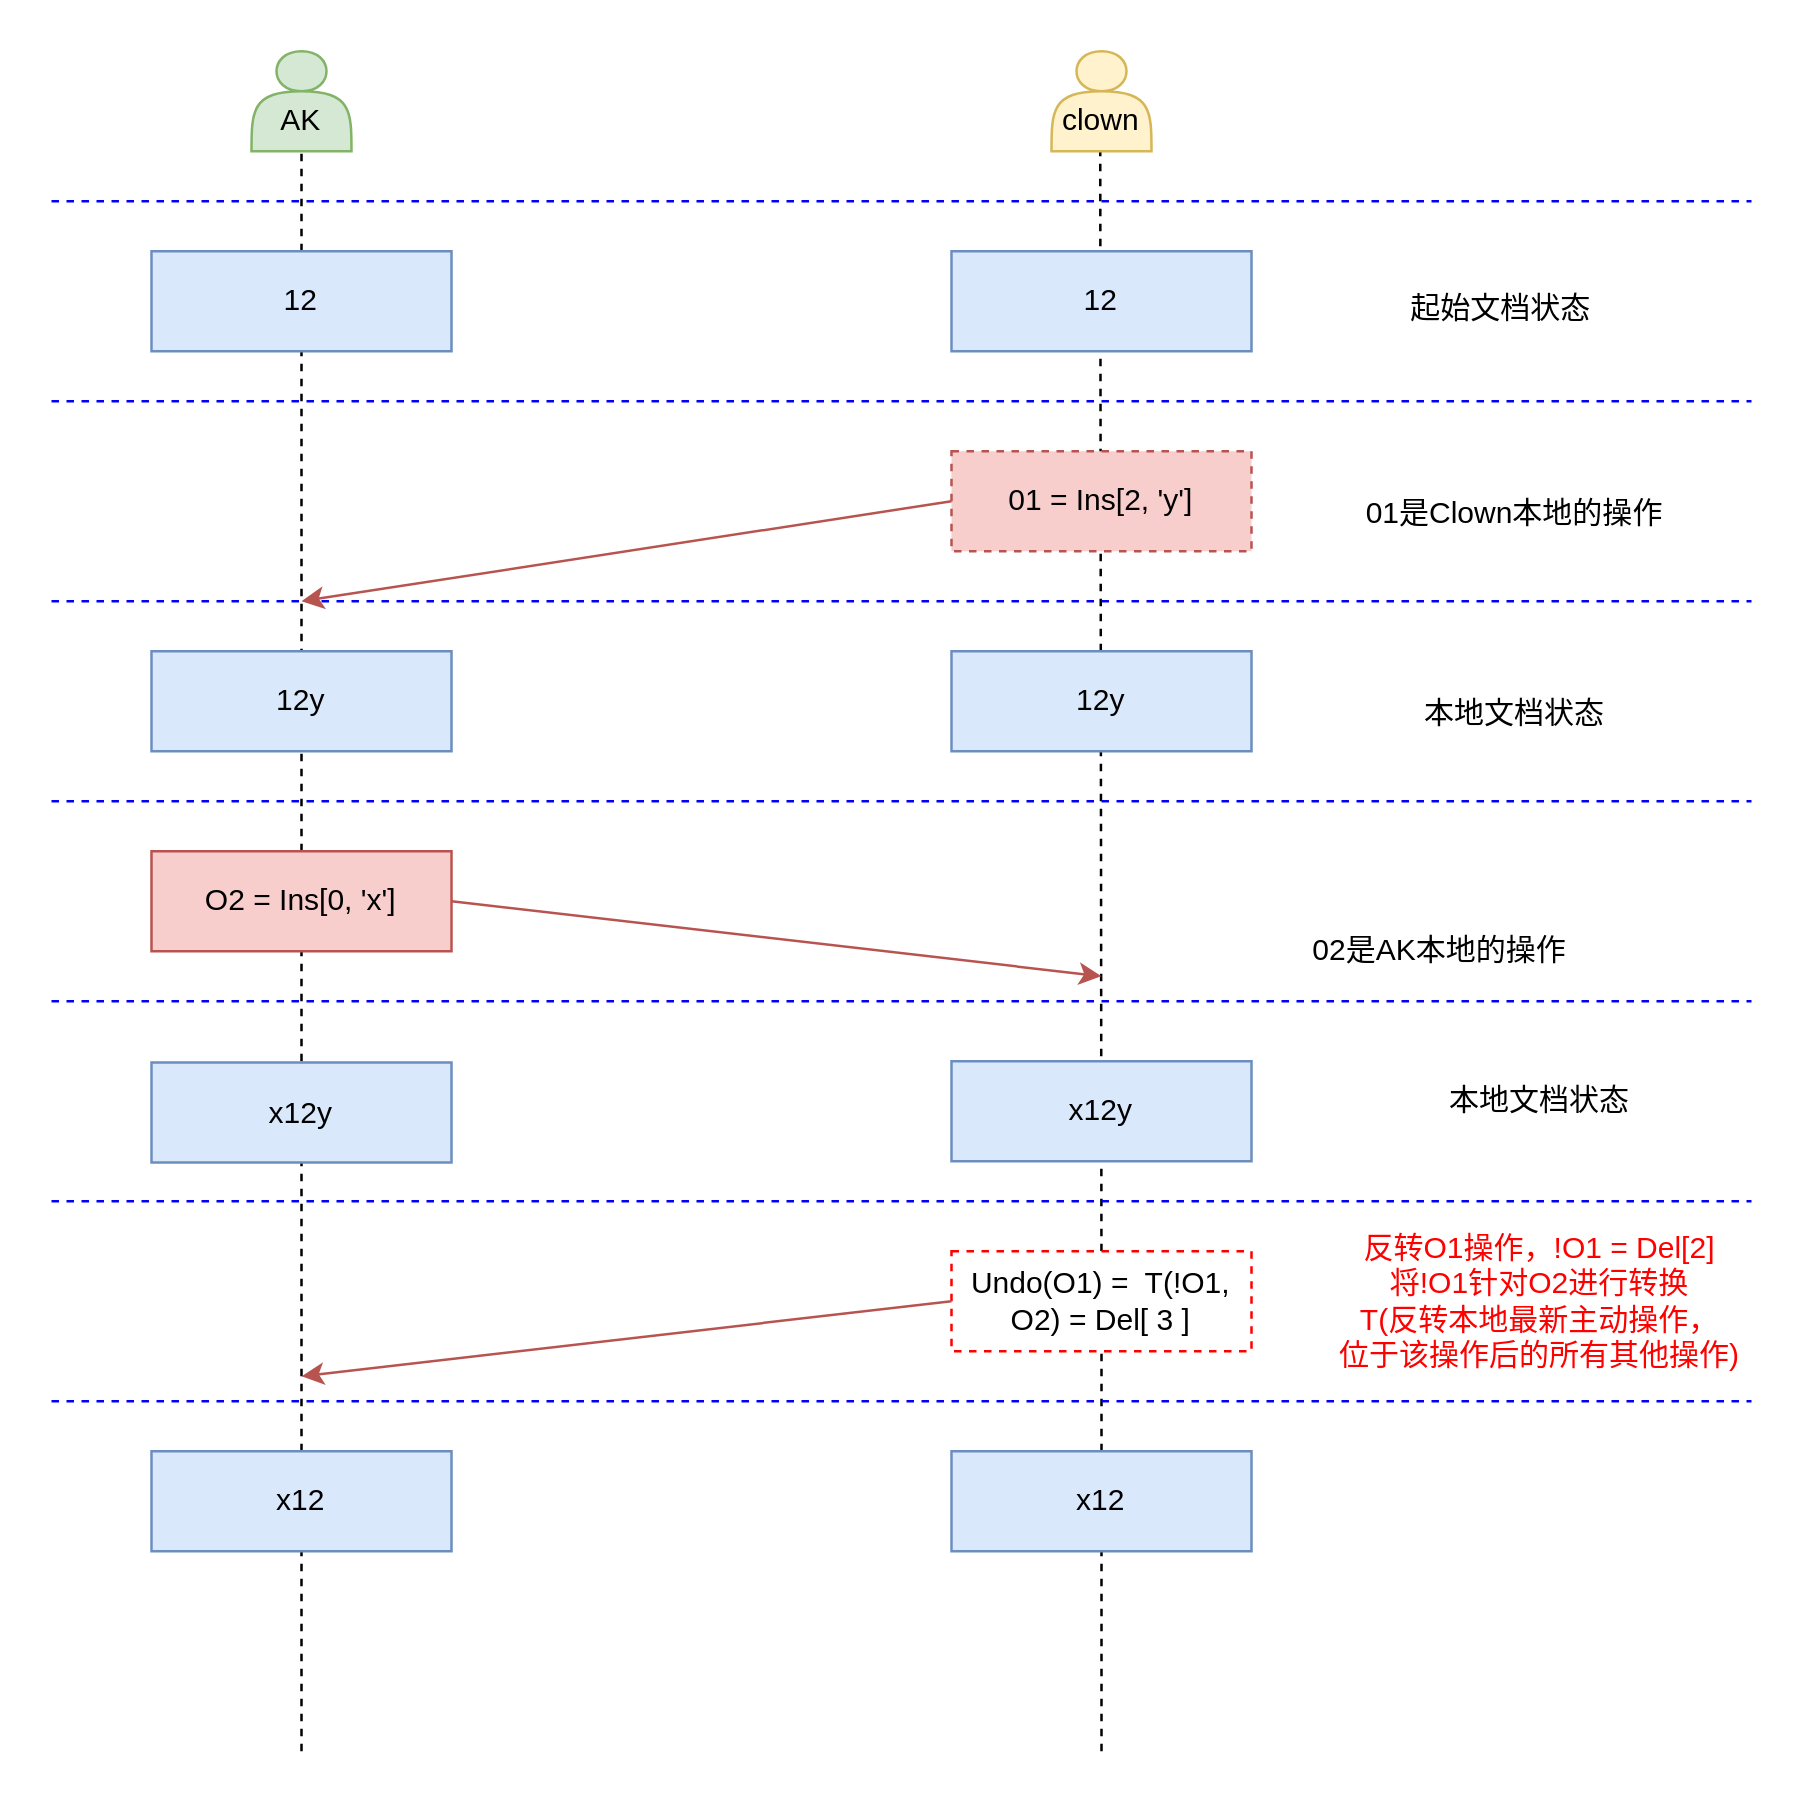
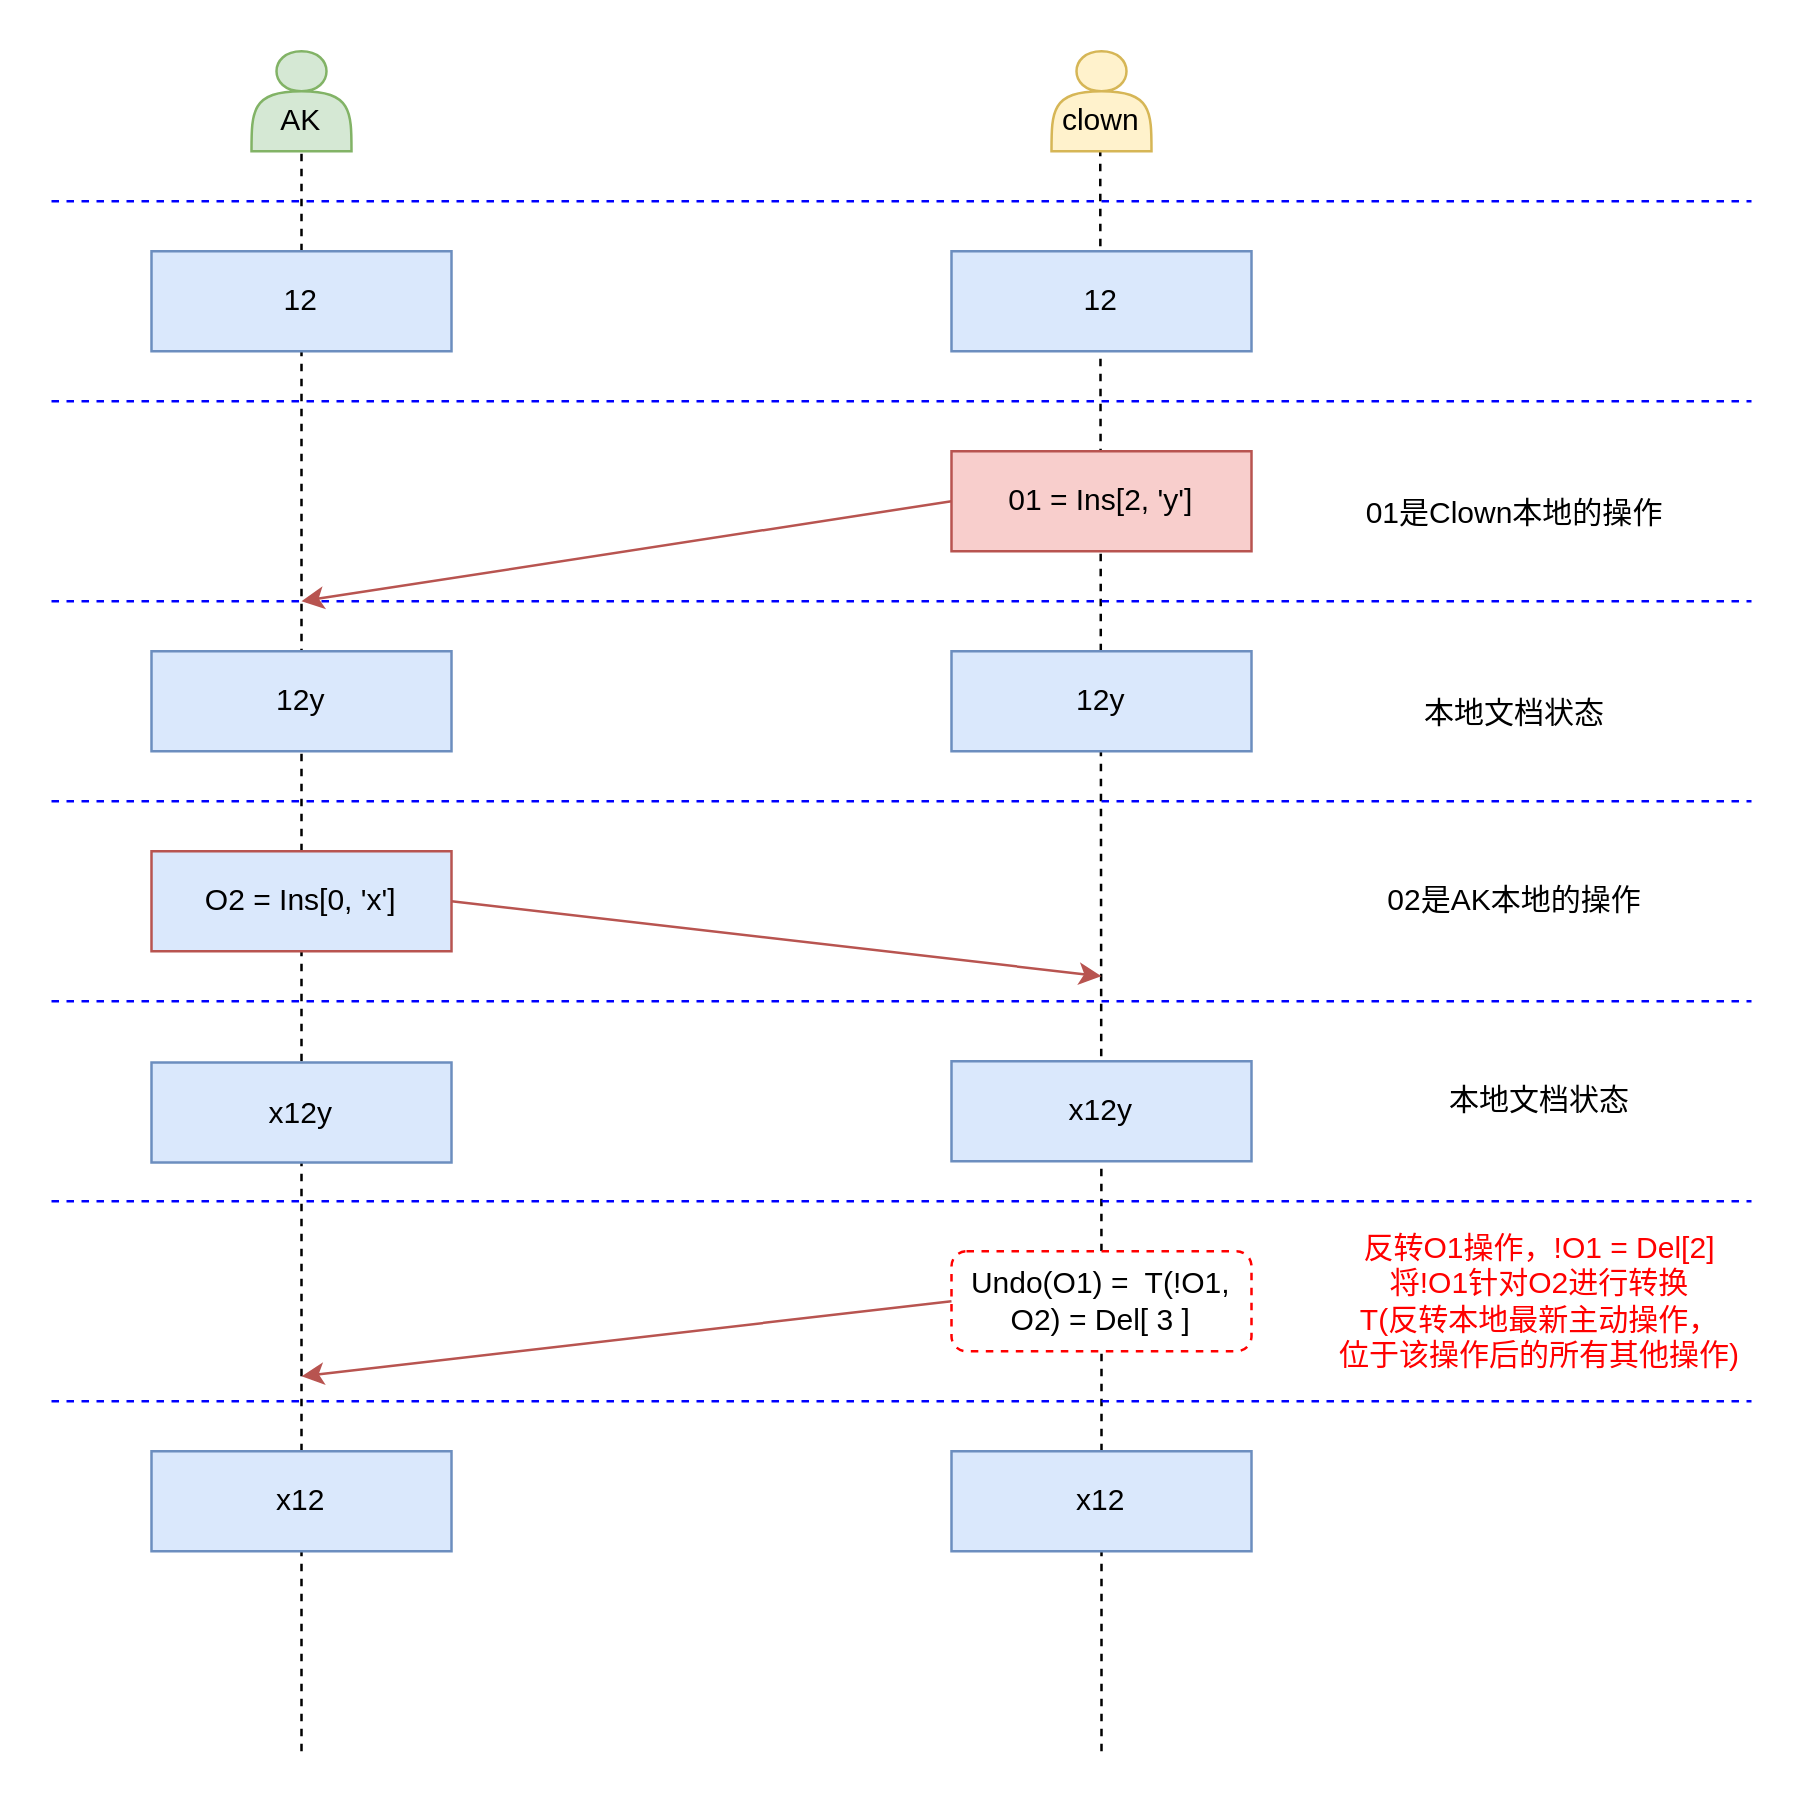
- <mxCell id="13" value="起始文档状态" style="text;html=1;align=center;verticalAlign=middle;whiteSpace=wrap;rounded=0;" parent="1" vertex="1"><mxGeometry x="540" y="105" width="120" height="35" as="geometry" /></mxCell>
- <mxCell id="8" value="01 = Ins[2, 'y']" style="rounded=0;whiteSpace=wrap;html=1;fillColor=#f8cecc;strokeColor=#b85450;dashed=1;" parent="1" vertex="1"><mxGeometry x="380" y="180" width="120" height="40" as="geometry" /></mxCell>
+ <mxCell id="8" value="01 = Ins[2, 'y']" style="rounded=0;whiteSpace=wrap;html=1;fillColor=#f8cecc;strokeColor=#b85450;" parent="1" vertex="1"><mxGeometry x="380" y="180" width="120" height="40" as="geometry" /></mxCell>
- <mxCell id="19" value="O2 = Ins[0, 'x']" style="rounded=0;whiteSpace=wrap;html=1;fillColor=#f8cecc;strokeColor=#b85450;" vertex="1" parent="1"><mxGeometry x="60" y="340" width="120" height="40" as="geometry" /></mxCell>
+ <mxCell id="19" value="O2 = Ins[0, 'x']" style="rounded=0;whiteSpace=wrap;html=1;fillColor=#dae8fc;strokeColor=#b85450;" vertex="1" parent="1"><mxGeometry x="60" y="340" width="120" height="40" as="geometry" /></mxCell>
- <mxCell id="21" value="02是AK本地的操作" style="text;html=1;align=center;verticalAlign=middle;resizable=0;points=[];autosize=1;strokeColor=none;fillColor=none;" vertex="1" parent="1"><mxGeometry x="515" y="365" width="120" height="30" as="geometry" /></mxCell>
+ <mxCell id="21" value="02是AK本地的操作" style="text;html=1;align=center;verticalAlign=middle;resizable=0;points=[];autosize=1;strokeColor=none;fillColor=none;" vertex="1" parent="1"><mxGeometry x="545" y="345" width="120" height="30" as="geometry" /></mxCell>
- <mxCell id="28" value="Undo(O1) =&amp;nbsp; T(!O1, O2) = Del[ 3 ]" style="rounded=0;whiteSpace=wrap;html=1;dashed=1;strokeColor=#FF0000;" vertex="1" parent="1"><mxGeometry x="380" y="500" width="120" height="40" as="geometry" /></mxCell>
+ <mxCell id="28" value="Undo(O1) =&amp;nbsp; T(!O1, O2) = Del[ 3 ]" style="whiteSpace=wrap;html=1;dashed=1;strokeColor=#FF0000;rounded=1;" vertex="1" parent="1"><mxGeometry x="380" y="500" width="120" height="40" as="geometry" /></mxCell>
